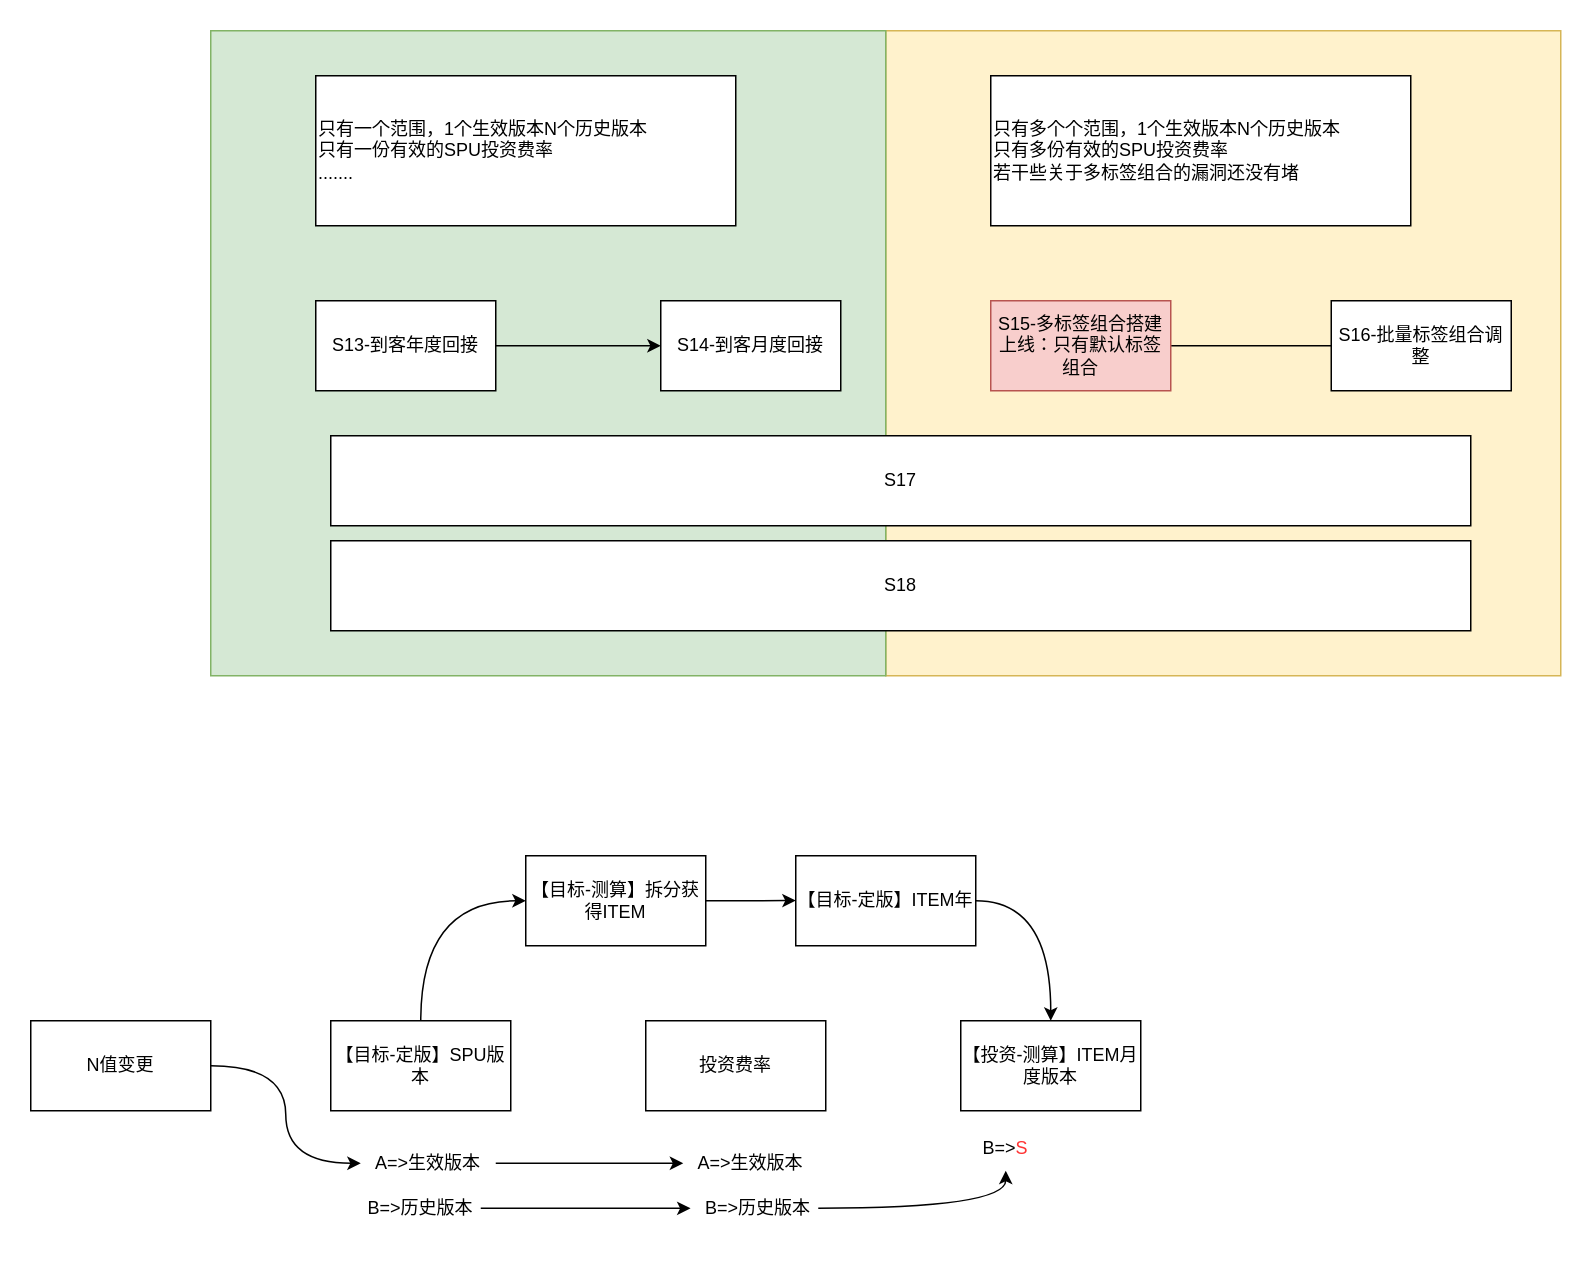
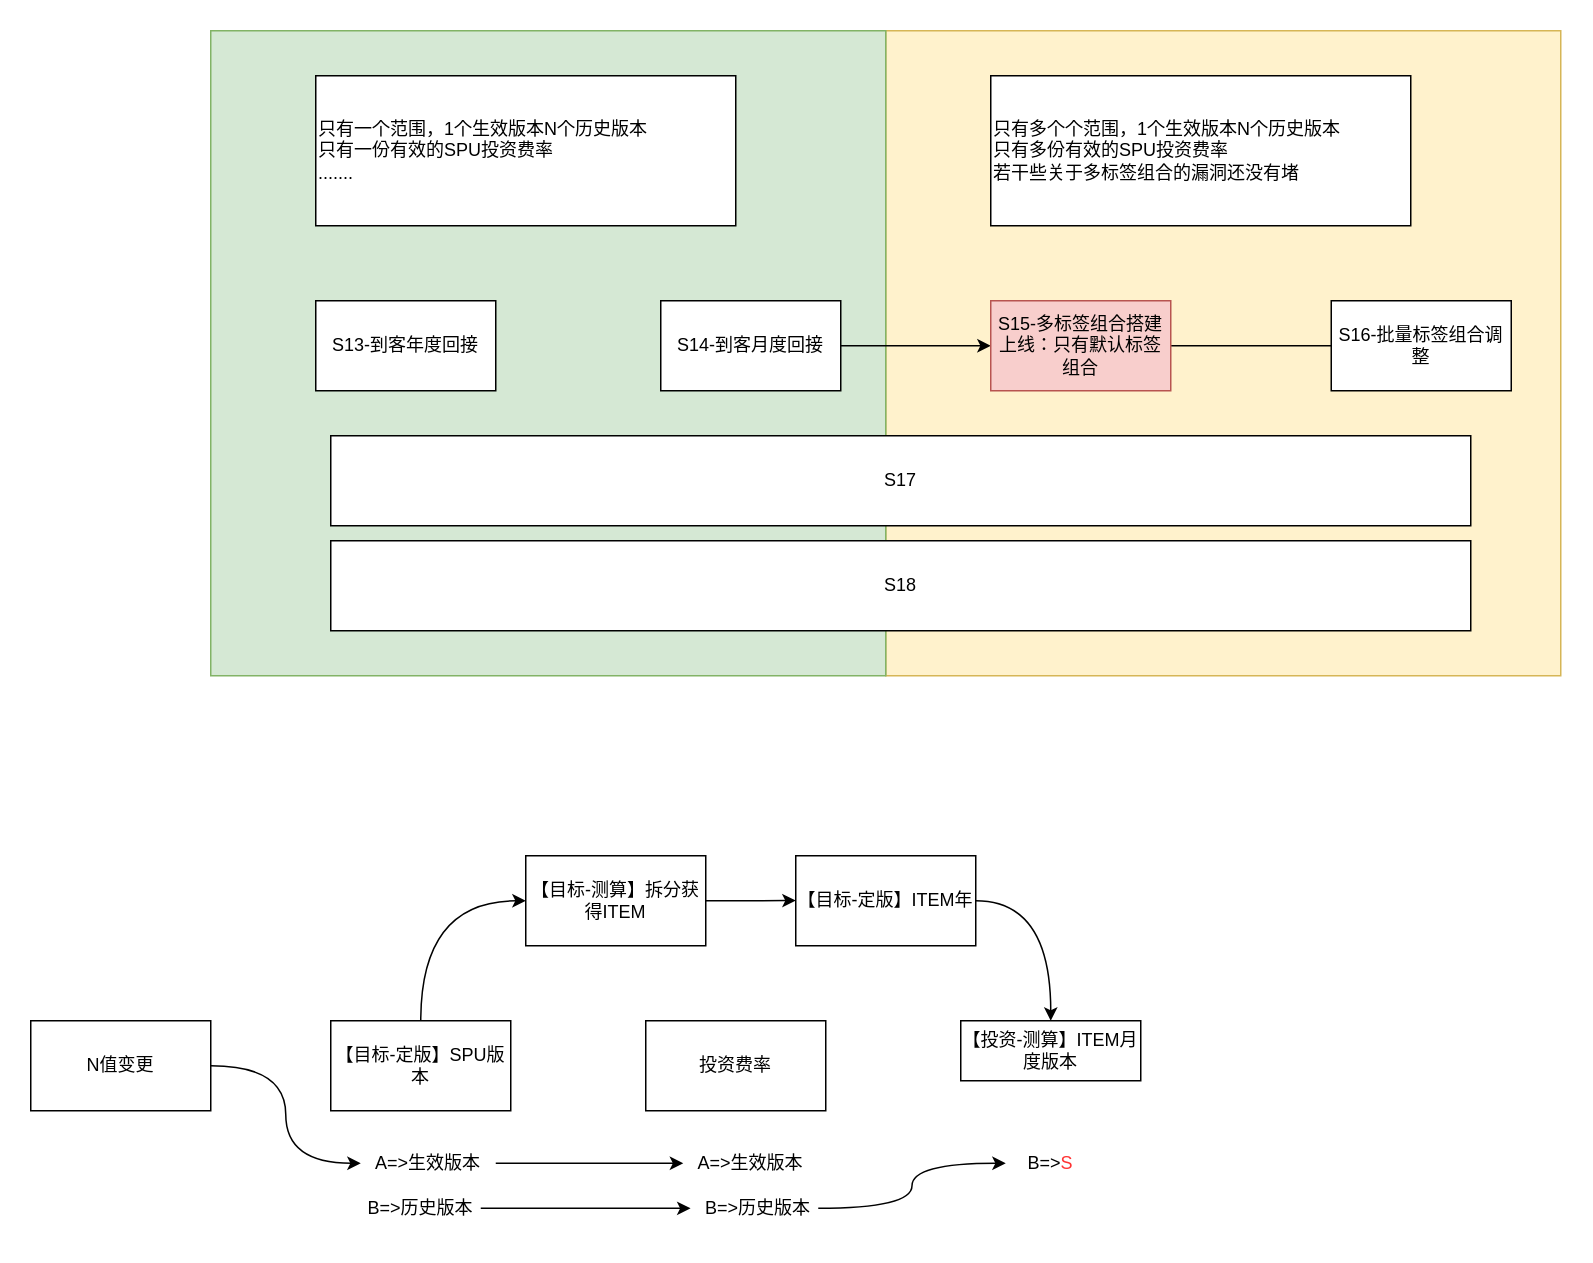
- <mxCell id="4" style="edgeStyle=orthogonalEdgeStyle;rounded=0;orthogonalLoop=1;jettySize=auto;html=1;exitX=1;exitY=0.5;exitDx=0;exitDy=0;" edge="1" parent="1" source="5" target="7"><mxGeometry relative="1" as="geometry" /></mxCell>
+ <mxCell id="6" style="edgeStyle=orthogonalEdgeStyle;rounded=0;orthogonalLoop=1;jettySize=auto;html=1;exitX=1;exitY=0.5;exitDx=0;exitDy=0;entryX=0;entryY=0.5;entryDx=0;entryDy=0;" edge="1" parent="1" source="7" target="9"><mxGeometry relative="1" as="geometry" /></mxCell>
- <mxCell id="20" value="【投资-测算】ITEM月度版本" style="rounded=0;whiteSpace=wrap;html=1;" vertex="1" parent="1"><mxGeometry x="640" y="680" width="120" height="60" as="geometry" /></mxCell>
+ <mxCell id="20" value="【投资-测算】ITEM月度版本" style="rounded=0;whiteSpace=wrap;html=1;" vertex="1" parent="1"><mxGeometry x="640" y="680" width="120" height="40" as="geometry" /></mxCell>
- <mxCell id="21" value="B=&amp;gt;&lt;font color=&quot;#ff3333&quot;&gt;S&lt;/font&gt;" style="text;html=1;strokeColor=none;fillColor=none;align=center;verticalAlign=middle;whiteSpace=wrap;rounded=0;" vertex="1" parent="1"><mxGeometry x="640" y="750" width="60" height="30" as="geometry" /></mxCell>
+ <mxCell id="21" value="B=&amp;gt;&lt;font color=&quot;#ff3333&quot;&gt;S&lt;/font&gt;" style="text;html=1;strokeColor=none;fillColor=none;align=center;verticalAlign=middle;whiteSpace=wrap;rounded=0;" vertex="1" parent="1"><mxGeometry x="670" y="760" width="60" height="30" as="geometry" /></mxCell>
